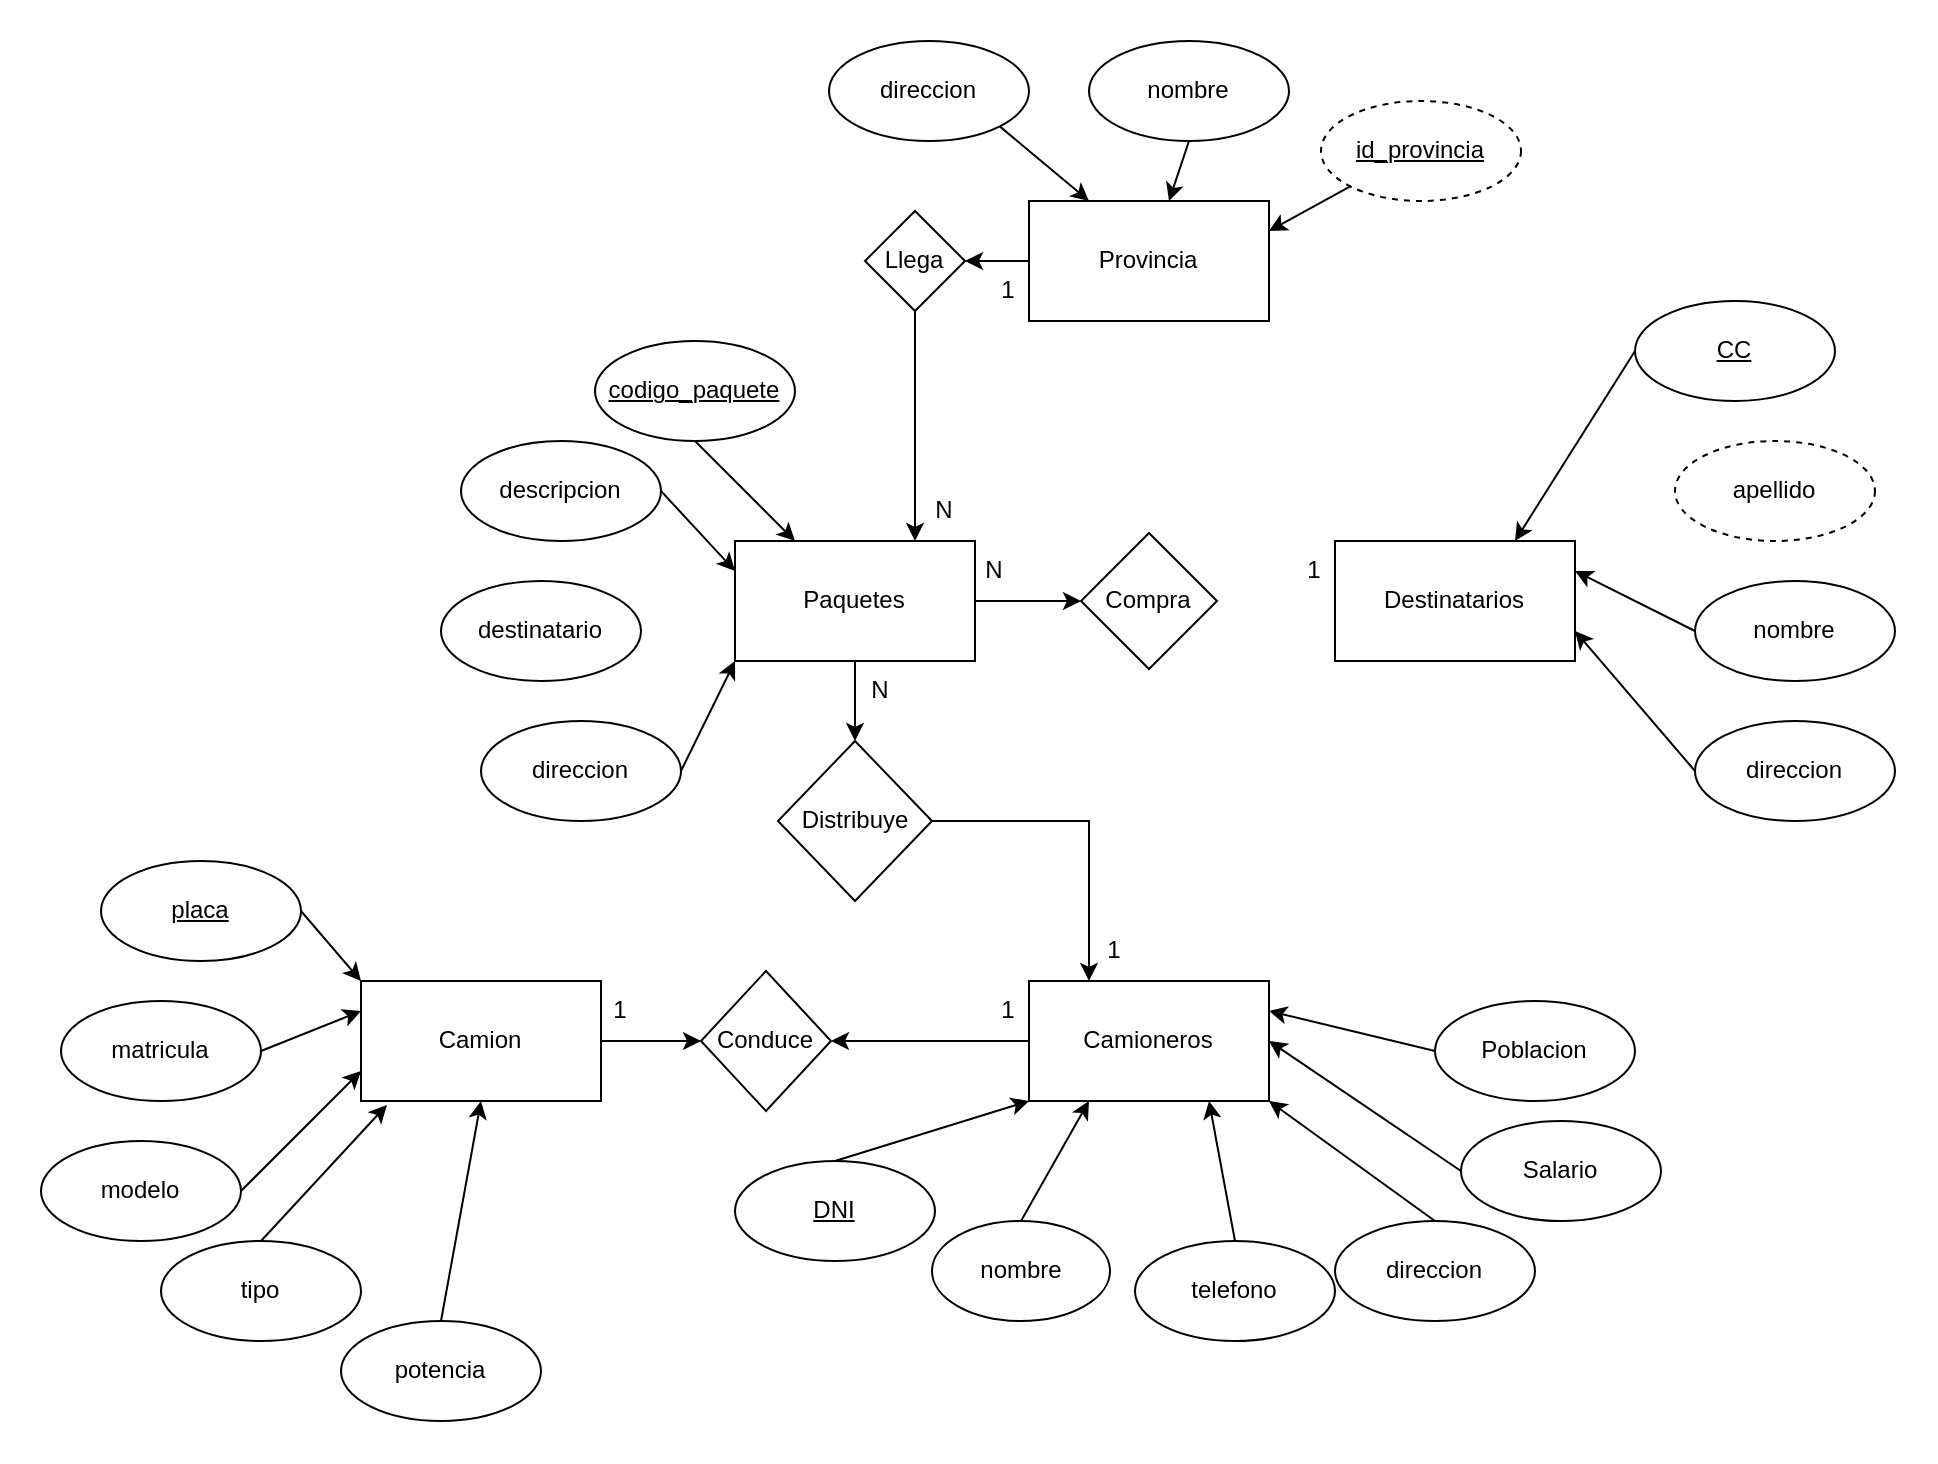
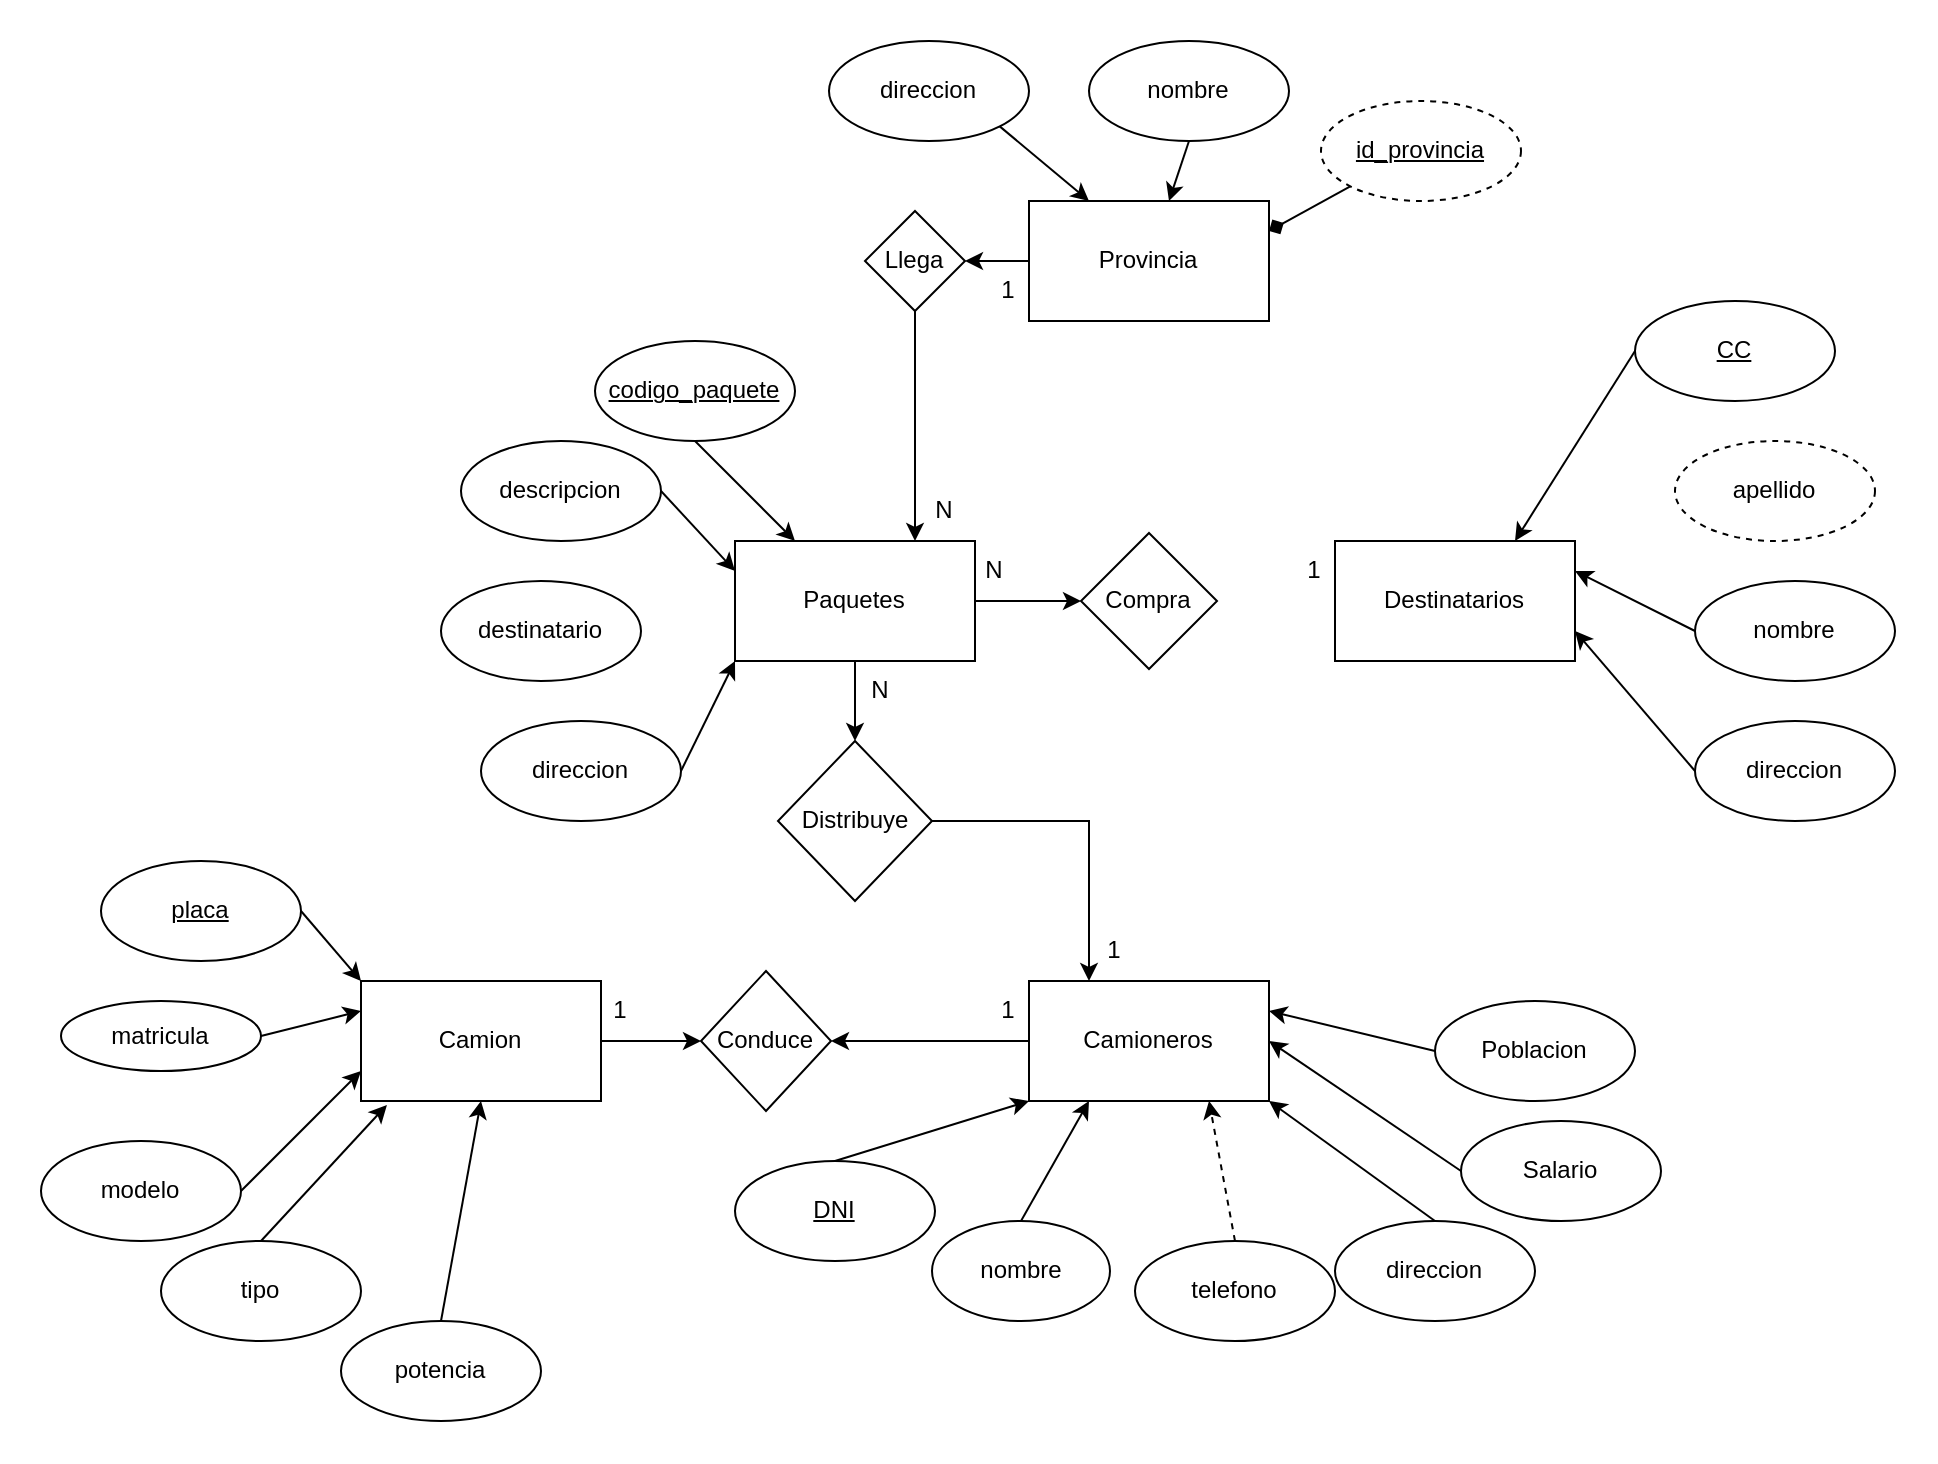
- <mxCell id="57" value="" style="endArrow=classic;html=1;rounded=0;exitX=0;exitY=1;exitDx=0;exitDy=0;entryX=1;entryY=0.25;entryDx=0;entryDy=0;" edge="1" parent="1" source="39" target="37"><mxGeometry width="50" height="50" relative="1" as="geometry"><mxPoint x="827" y="185" as="sourcePoint" /><mxPoint x="767" y="280" as="targetPoint" /></mxGeometry></mxCell>
+ <mxCell id="57" value="" style="endArrow=diamond;html=1;rounded=0;exitX=0;exitY=1;exitDx=0;exitDy=0;entryX=1;entryY=0.25;entryDx=0;entryDy=0;" edge="1" parent="1" source="39" target="37"><mxGeometry width="50" height="50" relative="1" as="geometry"><mxPoint x="827" y="185" as="sourcePoint" /><mxPoint x="767" y="280" as="targetPoint" /></mxGeometry></mxCell>
- <mxCell id="48" value="matricula" style="ellipse;whiteSpace=wrap;html=1;" vertex="1" parent="1"><mxGeometry x="30" y="500" width="100" height="50" as="geometry" /></mxCell>
+ <mxCell id="48" value="matricula" style="ellipse;whiteSpace=wrap;html=1;" vertex="1" parent="1"><mxGeometry x="30" y="500" width="100" height="35" as="geometry" /></mxCell>
- <mxCell id="26" value="" style="endArrow=classic;html=1;rounded=0;exitX=0.5;exitY=0;exitDx=0;exitDy=0;entryX=0.75;entryY=1;entryDx=0;entryDy=0;" edge="1" parent="1" source="20" target="15"><mxGeometry width="50" height="50" relative="1" as="geometry"><mxPoint x="867" y="405" as="sourcePoint" /><mxPoint x="807" y="335" as="targetPoint" /></mxGeometry></mxCell>
+ <mxCell id="26" value="" style="endArrow=classic;html=1;rounded=0;exitX=0.5;exitY=0;exitDx=0;exitDy=0;entryX=0.75;entryY=1;entryDx=0;entryDy=0;dashed=1;" edge="1" parent="1" source="20" target="15"><mxGeometry width="50" height="50" relative="1" as="geometry"><mxPoint x="867" y="405" as="sourcePoint" /><mxPoint x="807" y="335" as="targetPoint" /></mxGeometry></mxCell>
